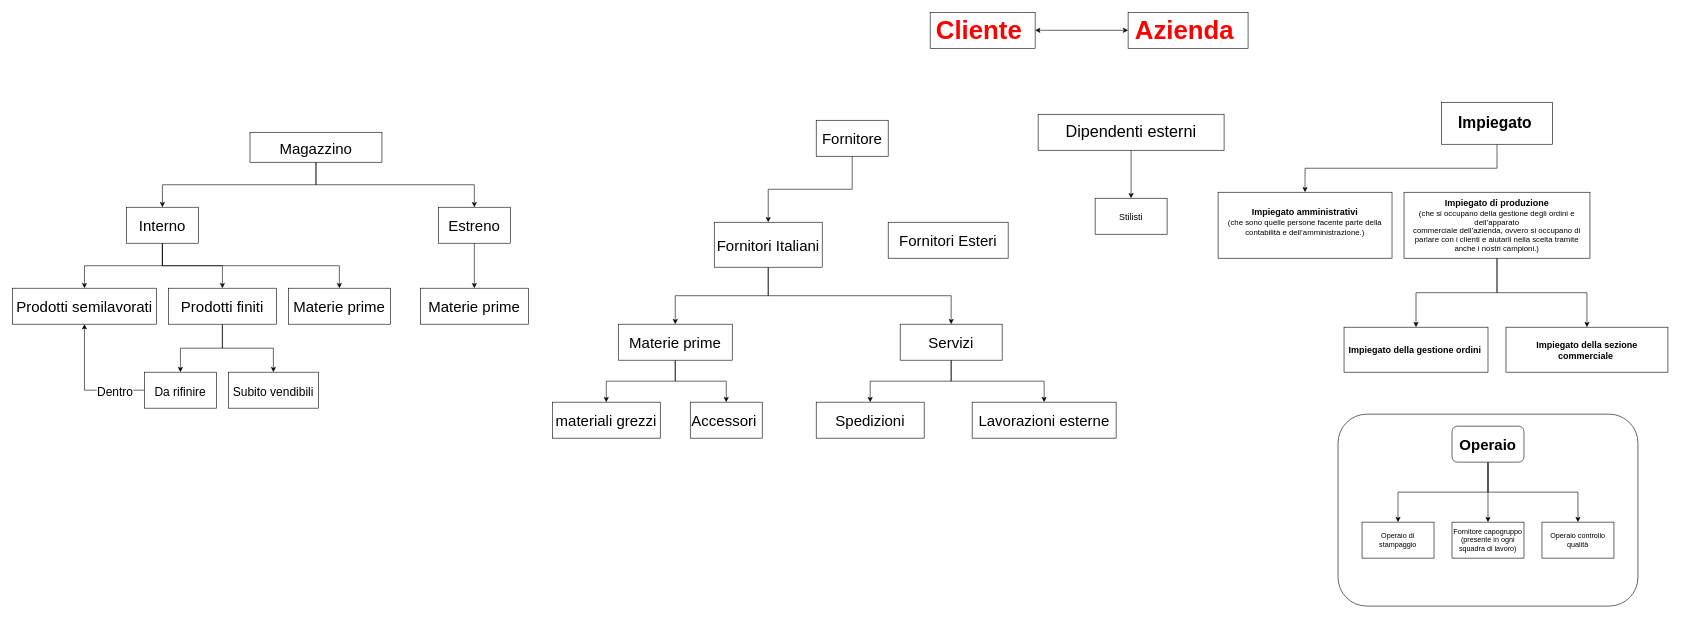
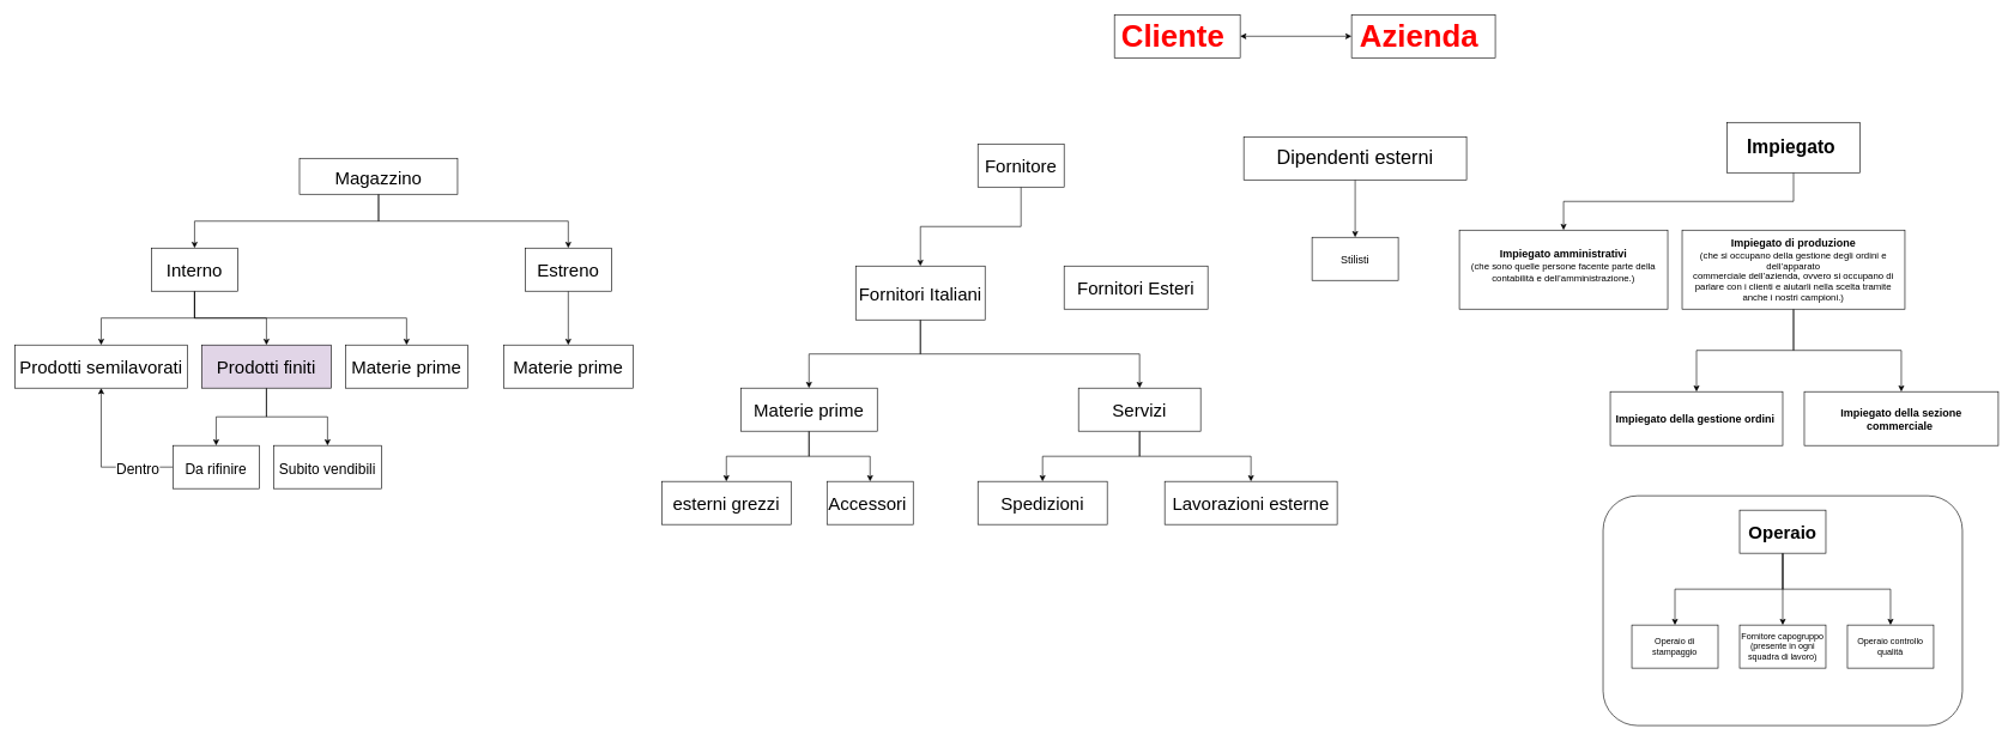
- <mxCell id="52" value="Prodotti finiti" style="rounded=0;whiteSpace=wrap;html=1;fontSize=25;fontColor=#000000;" vertex="1" parent="1"><mxGeometry x="280" y="480" width="180" height="60" as="geometry" /></mxCell>
+ <mxCell id="52" value="Prodotti finiti" style="rounded=0;whiteSpace=wrap;html=1;fontSize=25;fontColor=#000000;fillColor=#e1d5e7;" vertex="1" parent="1"><mxGeometry x="280" y="480" width="180" height="60" as="geometry" /></mxCell>
- <mxCell id="35" value="materiali grezzi" style="rounded=0;whiteSpace=wrap;html=1;fontSize=25;" vertex="1" parent="1"><mxGeometry x="920" y="670" width="180" height="60" as="geometry" /></mxCell>
+ <mxCell id="35" value="esterni grezzi" style="rounded=0;whiteSpace=wrap;html=1;fontSize=25;" vertex="1" parent="1"><mxGeometry x="920" y="670" width="180" height="60" as="geometry" /></mxCell>
- <mxCell id="12" value="&lt;font style=&quot;font-size: 25px;&quot;&gt;Operaio&lt;/font&gt;" style="whiteSpace=wrap;html=1;fontStyle=1;rounded=1;" vertex="1" parent="1"><mxGeometry x="2420" y="710" width="120" height="60" as="geometry" /></mxCell>
+ <mxCell id="12" value="&lt;font style=&quot;font-size: 25px;&quot;&gt;Operaio&lt;/font&gt;" style="rounded=0;whiteSpace=wrap;html=1;fontStyle=1" vertex="1" parent="1"><mxGeometry x="2420" y="710" width="120" height="60" as="geometry" /></mxCell>
